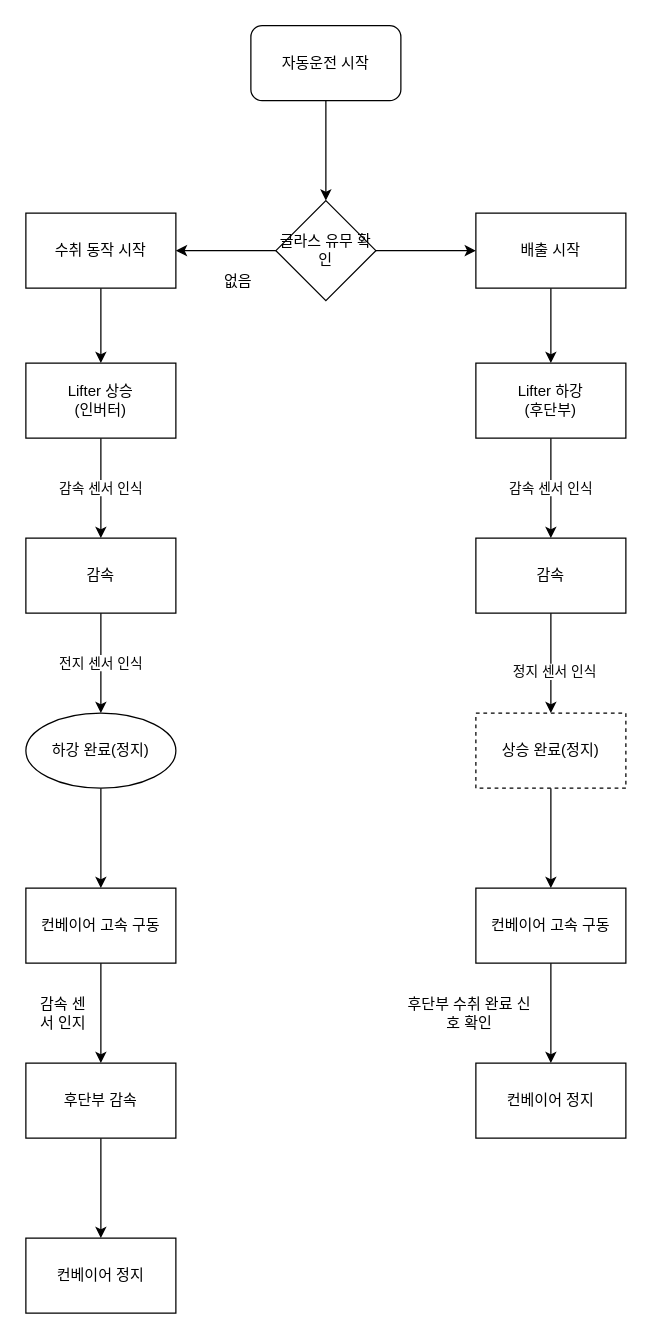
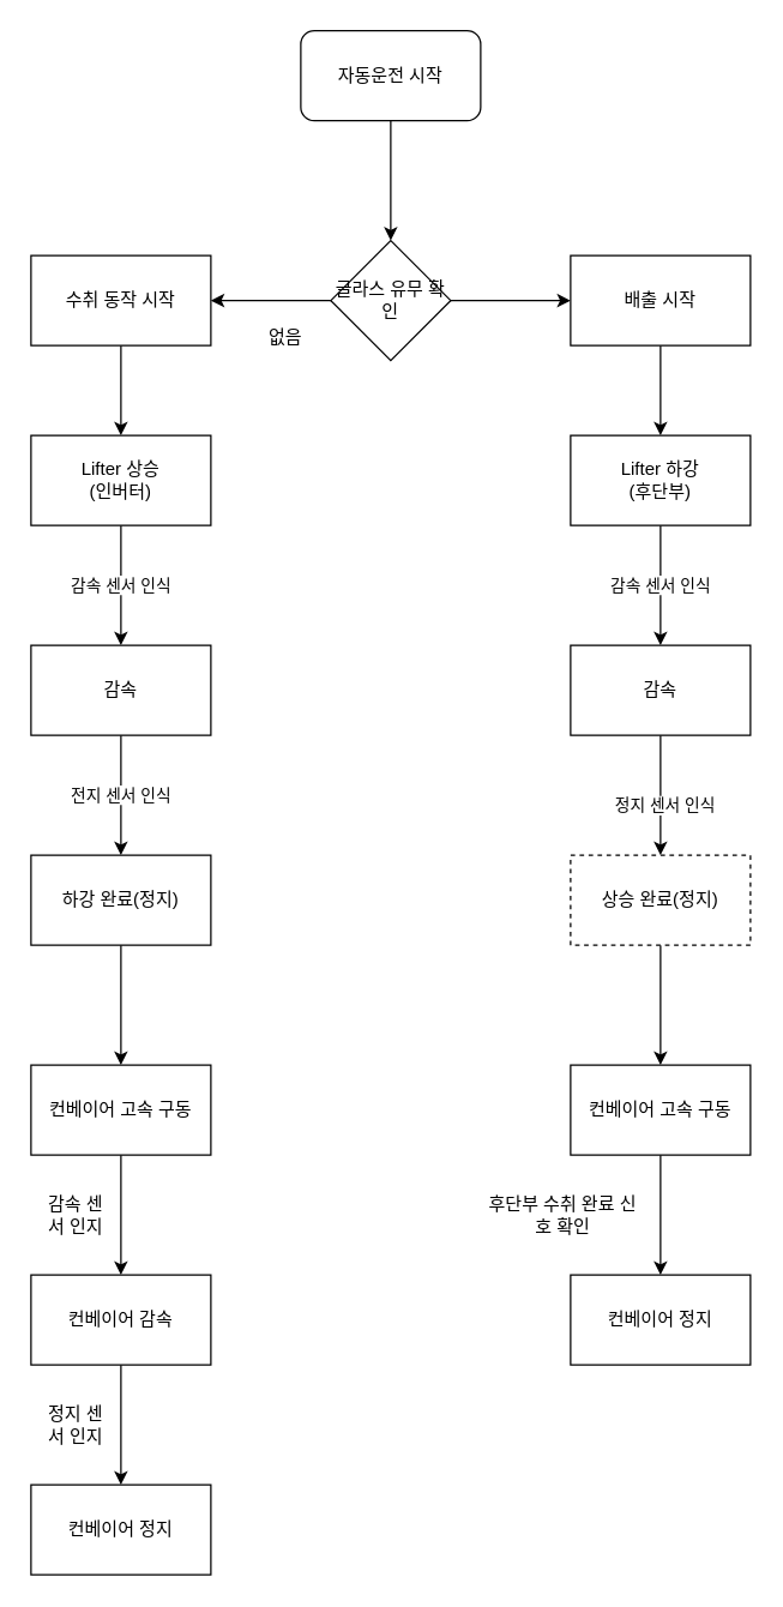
- <mxCell id="14" value="하강 완료(정지)" style="ellipse;whiteSpace=wrap;html=1;" parent="1" vertex="1"><mxGeometry x="20" y="570" width="120" height="60" as="geometry" /></mxCell>
+ <mxCell id="14" value="하강 완료(정지)" style="rounded=0;whiteSpace=wrap;html=1;" parent="1" vertex="1"><mxGeometry x="20" y="570" width="120" height="60" as="geometry" /></mxCell>
- <mxCell id="18" value="후단부 감속" style="rounded=0;whiteSpace=wrap;html=1;" parent="1" vertex="1"><mxGeometry x="20" y="850" width="120" height="60" as="geometry" /></mxCell>
+ <mxCell id="18" value="컨베이어 감속" style="rounded=0;whiteSpace=wrap;html=1;" parent="1" vertex="1"><mxGeometry x="20" y="850" width="120" height="60" as="geometry" /></mxCell>
+ <mxCell id="35" value="정지 센서 인지" style="text;html=1;strokeColor=none;fillColor=none;align=center;verticalAlign=middle;whiteSpace=wrap;rounded=0;" parent="1" vertex="1"><mxGeometry x="30" y="940" width="40" height="20" as="geometry" /></mxCell>
